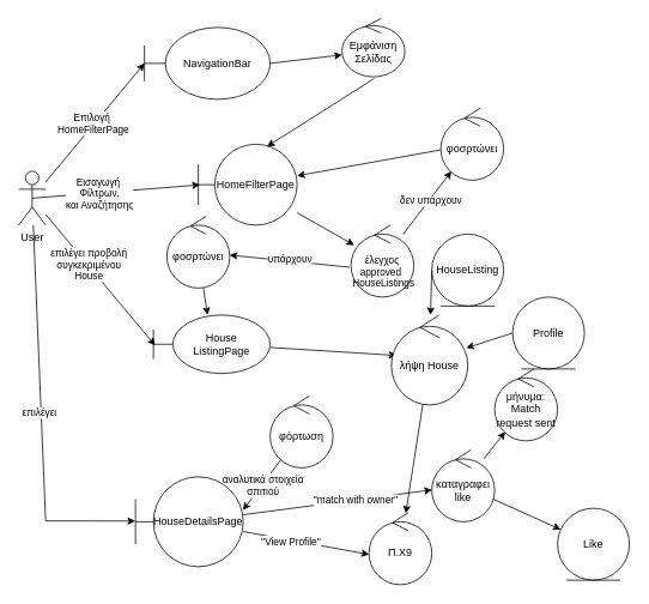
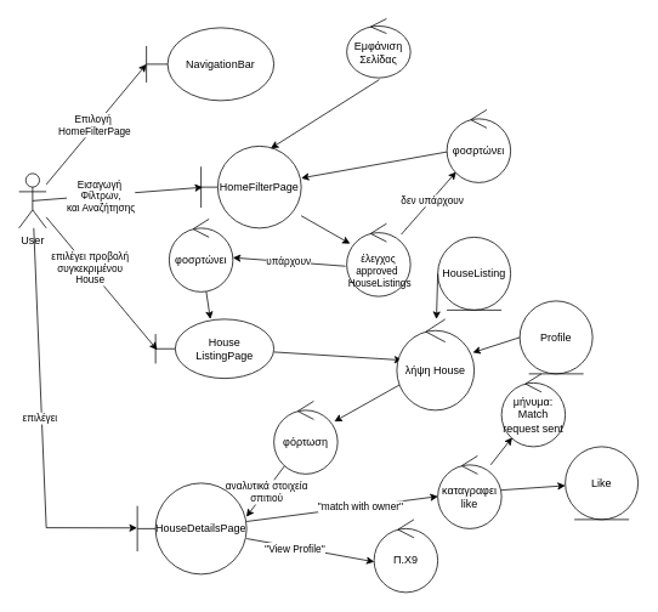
- <mxCell id="6" value="" style="endArrow=classic;html=1;rounded=0;exitX=1;exitY=0.5;exitDx=0;exitDy=0;exitPerimeter=0;entryX=0;entryY=0.625;entryDx=0;entryDy=0;entryPerimeter=0;" parent="1" source="3" target="7" edge="1"><mxGeometry width="50" height="50" relative="1" as="geometry"><mxPoint x="340" y="150" as="sourcePoint" /><mxPoint x="360" y="70" as="targetPoint" /></mxGeometry></mxCell>
- <mxCell id="14" value="&lt;div&gt;&lt;span style=&quot;font-size: 11px; text-wrap-mode: nowrap; background-color: rgb(18, 18, 18);&quot;&gt;&lt;br&gt;&lt;/span&gt;&lt;/div&gt;&lt;div style=&quot;font-size: 11px; text-wrap-mode: nowrap;&quot;&gt;έλεγχος&lt;/div&gt;&lt;div style=&quot;font-size: 11px; text-wrap-mode: nowrap;&quot;&gt;approved&amp;nbsp;&lt;/div&gt;&lt;div style=&quot;font-size: 11px; text-wrap-mode: nowrap;&quot;&gt;&amp;nbsp;HouseListings&lt;/div&gt;" style="ellipse;shape=umlControl;whiteSpace=wrap;html=1;" parent="1" vertex="1"><mxGeometry x="390" y="250" width="70" height="80" as="geometry" /></mxCell>
+ <mxCell id="14" value="&lt;div&gt;&lt;span style=&quot;font-size: 11px; text-wrap-mode: nowrap; background-color: rgb(18, 18, 18);&quot;&gt;&lt;br&gt;&lt;/span&gt;&lt;/div&gt;&lt;div style=&quot;font-size: 11px; text-wrap-mode: nowrap;&quot;&gt;έλεγχος&lt;/div&gt;&lt;div style=&quot;font-size: 11px; text-wrap-mode: nowrap;&quot;&gt;approved&amp;nbsp;&lt;/div&gt;&lt;div style=&quot;font-size: 11px; text-wrap-mode: nowrap;&quot;&gt;&amp;nbsp;HouseListings&lt;/div&gt;" style="ellipse;shape=umlControl;whiteSpace=wrap;html=1;" parent="1" vertex="1"><mxGeometry x="380" y="245" width="70" height="80" as="geometry" /></mxCell>
- <mxCell id="22" style="edgeStyle=none;rounded=0;orthogonalLoop=1;jettySize=auto;html=1;" edge="1" parent="1" source="23" target="33"><mxGeometry relative="1" as="geometry" /></mxCell>
+ <mxCell id="22" style="edgeStyle=none;rounded=0;orthogonalLoop=1;jettySize=auto;html=1;" edge="1" parent="1" source="23" target="42"><mxGeometry relative="1" as="geometry" /></mxCell>
- <mxCell id="38" value="Like" style="ellipse;shape=umlEntity;whiteSpace=wrap;html=1;" parent="1" vertex="1"><mxGeometry x="620" y="565" width="80" height="80" as="geometry" /></mxCell>
+ <mxCell id="38" value="Like" style="ellipse;shape=umlEntity;whiteSpace=wrap;html=1;" parent="1" vertex="1"><mxGeometry x="620" y="490" width="80" height="80" as="geometry" /></mxCell>
